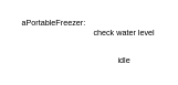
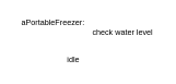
- <mxCell id="3" value="idle" style="text;html=1;align=center;verticalAlign=middle;resizable=0;points=[];autosize=1;strokeColor=none;fillColor=none;" vertex="1" parent="1"><mxGeometry x="166" y="76" width="40" height="30" as="geometry" /></mxCell>
+ <mxCell id="3" value="idle" style="text;html=1;align=center;verticalAlign=middle;resizable=0;points=[];autosize=1;strokeColor=none;fillColor=none;" vertex="1" parent="1"><mxGeometry x="91" y="76" width="40" height="30" as="geometry" /></mxCell>
